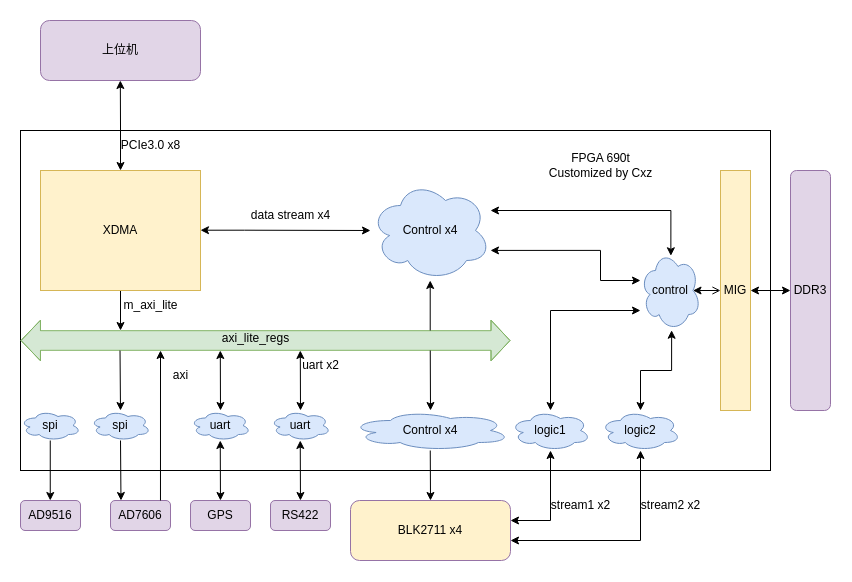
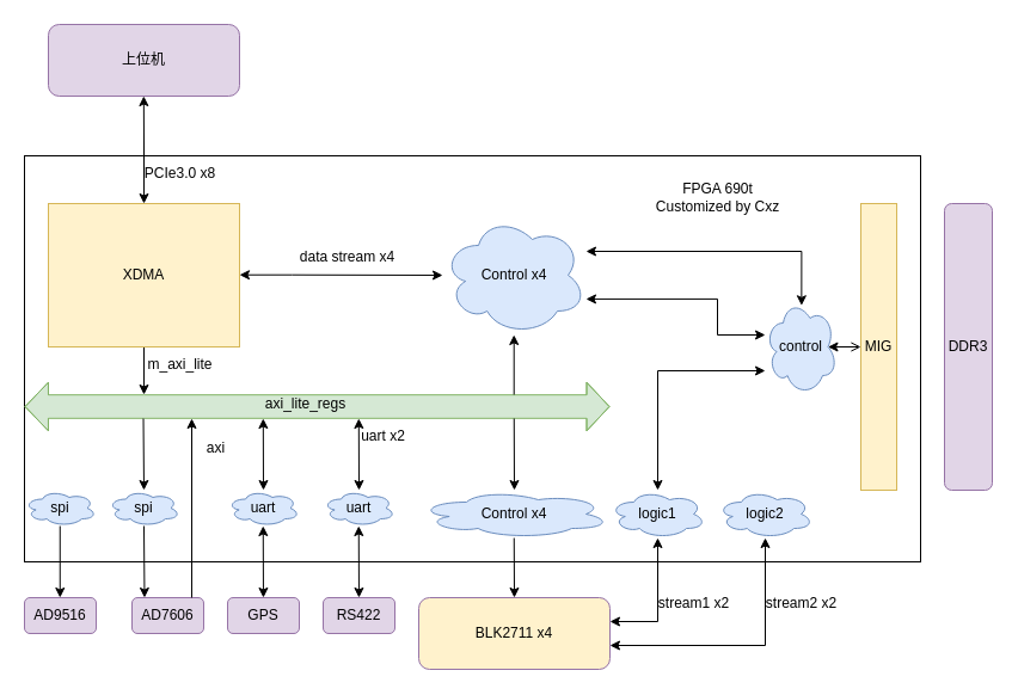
- <mxCell id="38" style="edgeStyle=orthogonalEdgeStyle;rounded=0;html=1;exitX=1;exitY=0.5;exitDx=0;exitDy=0;entryX=0;entryY=0.5;entryDx=0;entryDy=0;startArrow=classic;startFill=1;" edge="1" parent="1" source="39" target="37"><mxGeometry relative="1" as="geometry" /></mxCell>
- <mxCell id="36" style="edgeStyle=orthogonalEdgeStyle;html=1;startArrow=classic;startFill=1;rounded=0;entryX=0.519;entryY=0.997;entryDx=0;entryDy=0;entryPerimeter=0;" edge="1" parent="1" source="33" target="50"><mxGeometry relative="1" as="geometry"><mxPoint x="630" y="350" as="targetPoint" /><mxPoint x="640" y="400" as="sourcePoint" /><Array as="points"><mxPoint x="640" y="370" /><mxPoint x="671" y="370" /></Array></mxGeometry></mxCell>
